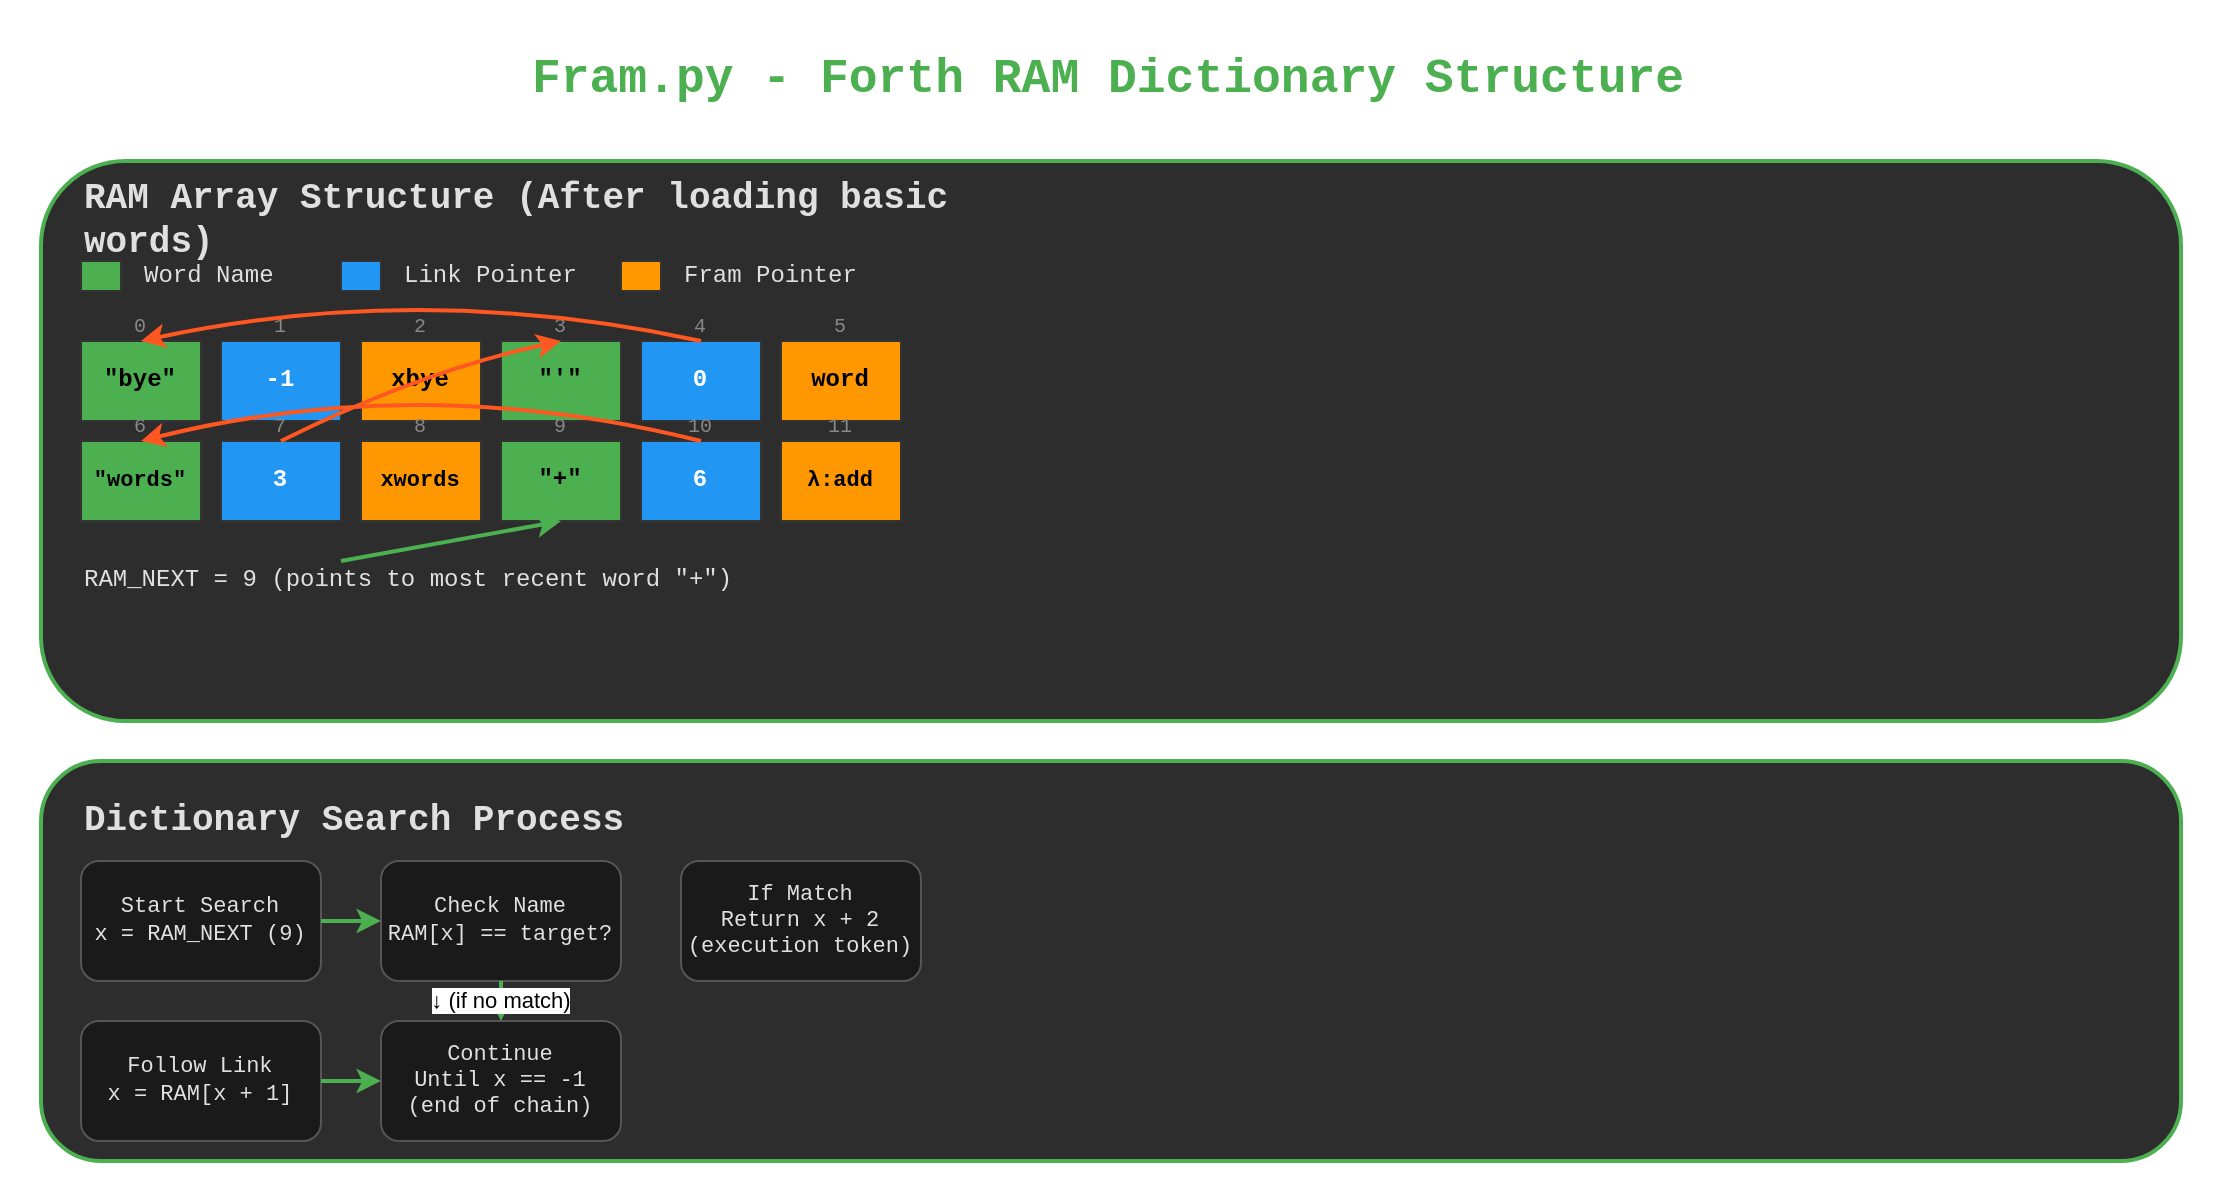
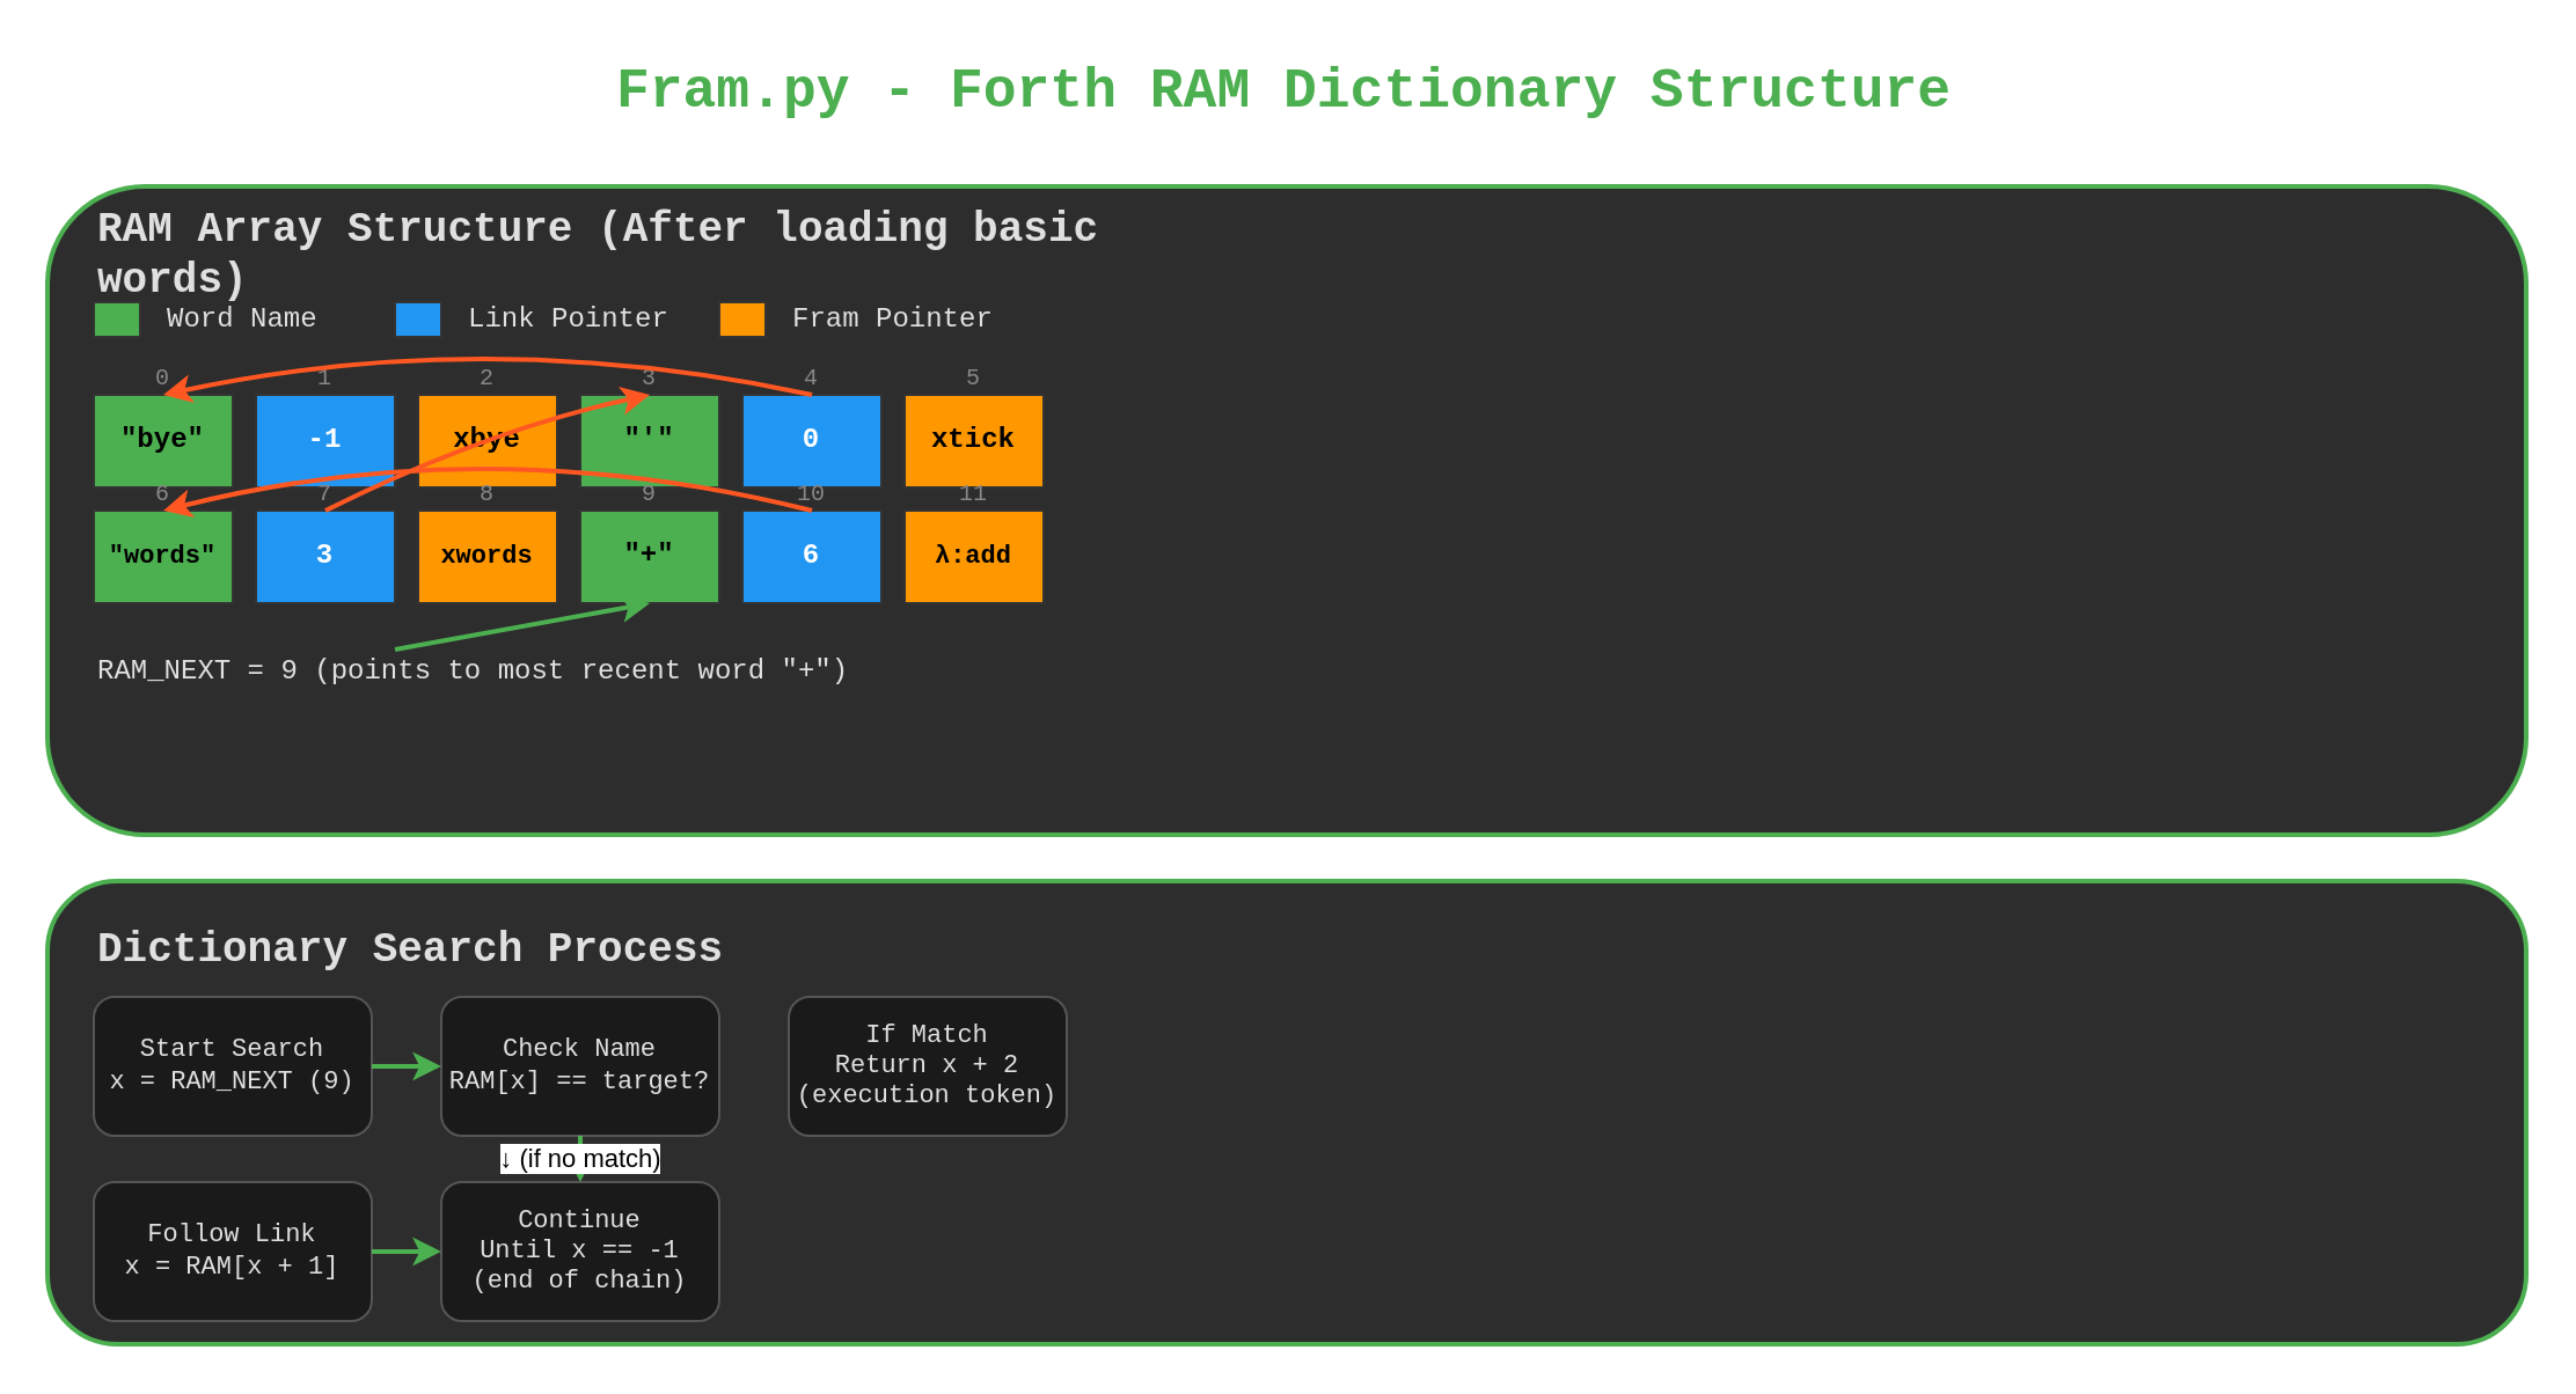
- <mxCell id="21" value="word" style="rounded=0;whiteSpace=wrap;html=1;fillColor=#FF9800;strokeColor=#333333;fontFamily=Courier New;fontSize=12;fontColor=#000000;fontStyle=1;" vertex="1" parent="1"><mxGeometry x="390" y="170" width="60" height="40" as="geometry" /></mxCell>
+ <mxCell id="21" value="xtick" style="rounded=0;whiteSpace=wrap;html=1;fillColor=#FF9800;strokeColor=#333333;fontFamily=Courier New;fontSize=12;fontColor=#000000;fontStyle=1;" vertex="1" parent="1"><mxGeometry x="390" y="170" width="60" height="40" as="geometry" /></mxCell>
